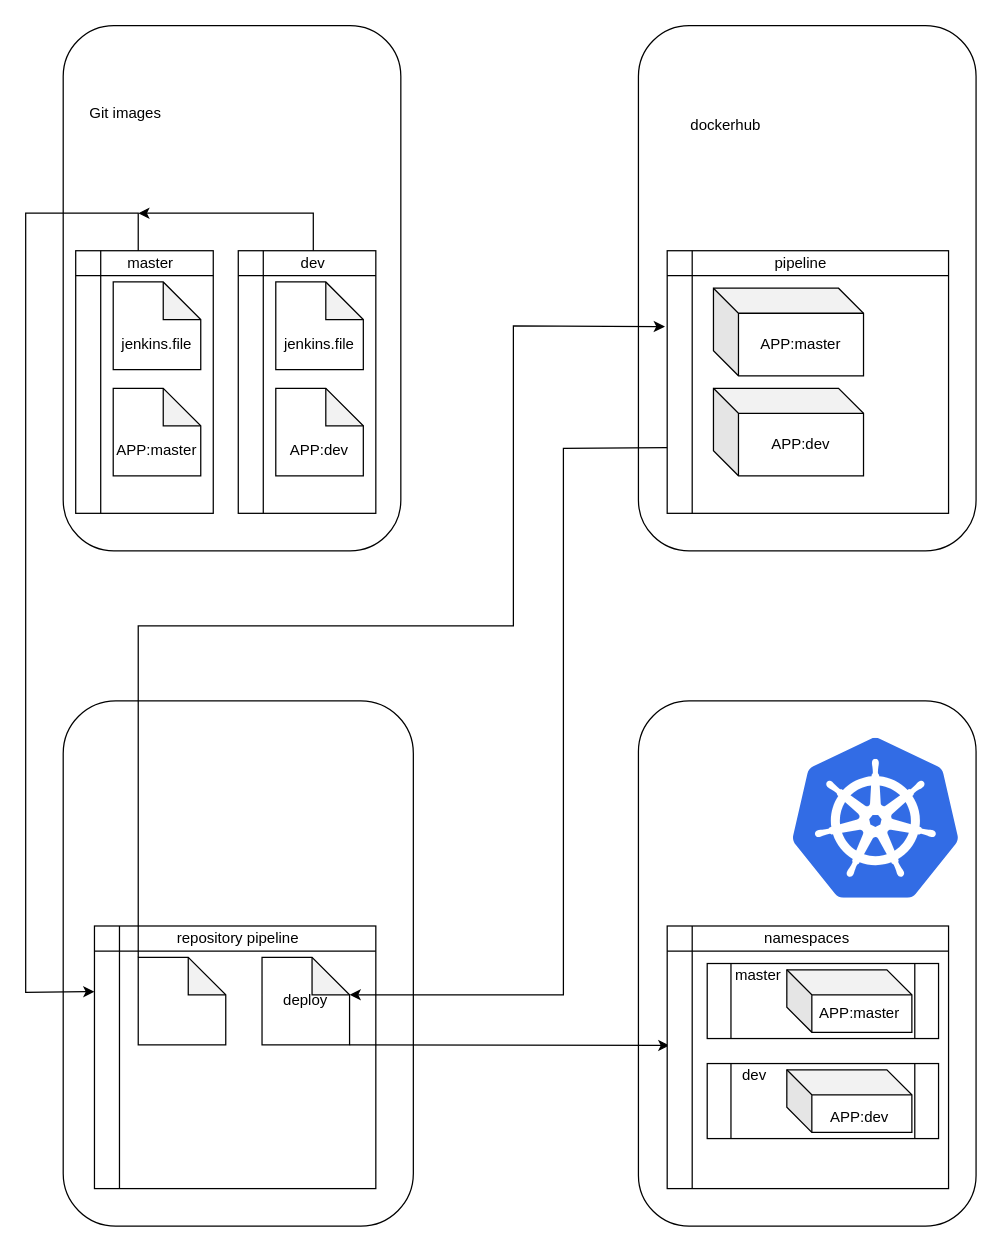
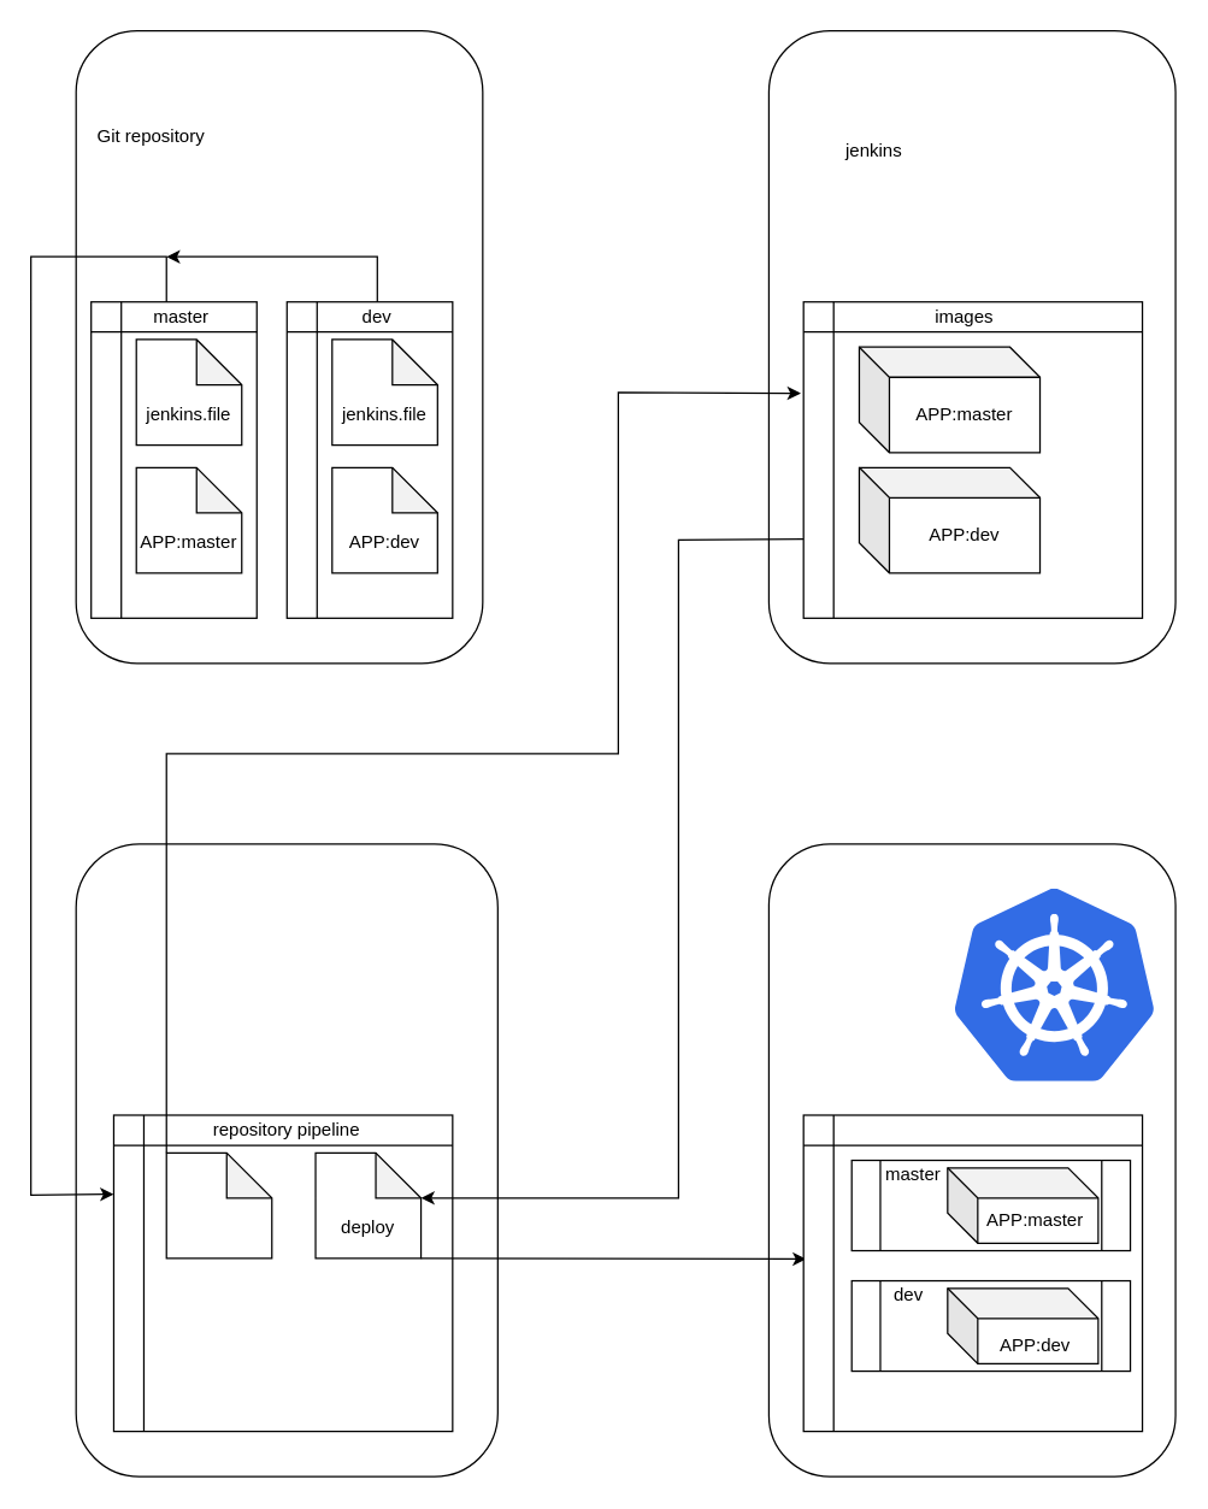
- <mxCell id="7" value="Git images" style="text;html=1;strokeColor=none;fillColor=none;align=center;verticalAlign=middle;whiteSpace=wrap;rounded=0;" parent="1" vertex="1"><mxGeometry x="30" y="40" width="140" height="100" as="geometry" /></mxCell>
+ <mxCell id="7" value="Git repository" style="text;html=1;strokeColor=none;fillColor=none;align=center;verticalAlign=middle;whiteSpace=wrap;rounded=0;" parent="1" vertex="1"><mxGeometry x="30" y="40" width="140" height="100" as="geometry" /></mxCell>
- <mxCell id="31" value="dockerhub" style="text;html=1;strokeColor=none;fillColor=none;align=center;verticalAlign=middle;whiteSpace=wrap;rounded=0;" parent="1" vertex="1"><mxGeometry x="520" y="90" width="120" height="20" as="geometry" /></mxCell>
+ <mxCell id="31" value="jenkins" style="text;html=1;strokeColor=none;fillColor=none;align=center;verticalAlign=middle;whiteSpace=wrap;rounded=0;" parent="1" vertex="1"><mxGeometry x="520" y="90" width="120" height="20" as="geometry" /></mxCell>
- <mxCell id="38" value="pipeline" style="text;html=1;strokeColor=none;fillColor=none;align=center;verticalAlign=middle;whiteSpace=wrap;rounded=0;" parent="1" vertex="1"><mxGeometry x="565" y="200" width="150" height="20" as="geometry" /></mxCell>
+ <mxCell id="38" value="images" style="text;html=1;strokeColor=none;fillColor=none;align=center;verticalAlign=middle;whiteSpace=wrap;rounded=0;" parent="1" vertex="1"><mxGeometry x="565" y="200" width="150" height="20" as="geometry" /></mxCell>
- <mxCell id="41" value="namespaces" style="text;html=1;strokeColor=none;fillColor=none;align=center;verticalAlign=middle;whiteSpace=wrap;rounded=0;" parent="1" vertex="1"><mxGeometry x="580" y="740" width="130" height="20" as="geometry" /></mxCell>
- <mxCell id="29" value="deploy" style="text;html=1;strokeColor=none;fillColor=none;align=center;verticalAlign=middle;whiteSpace=wrap;rounded=0;" parent="1" vertex="1"><mxGeometry x="224" y="790" width="40" height="20" as="geometry" /></mxCell>
+ <mxCell id="29" value="deploy" style="text;html=1;strokeColor=none;fillColor=none;align=center;verticalAlign=middle;whiteSpace=wrap;rounded=0;" parent="1" vertex="1"><mxGeometry x="224" y="805" width="40" height="20" as="geometry" /></mxCell>
